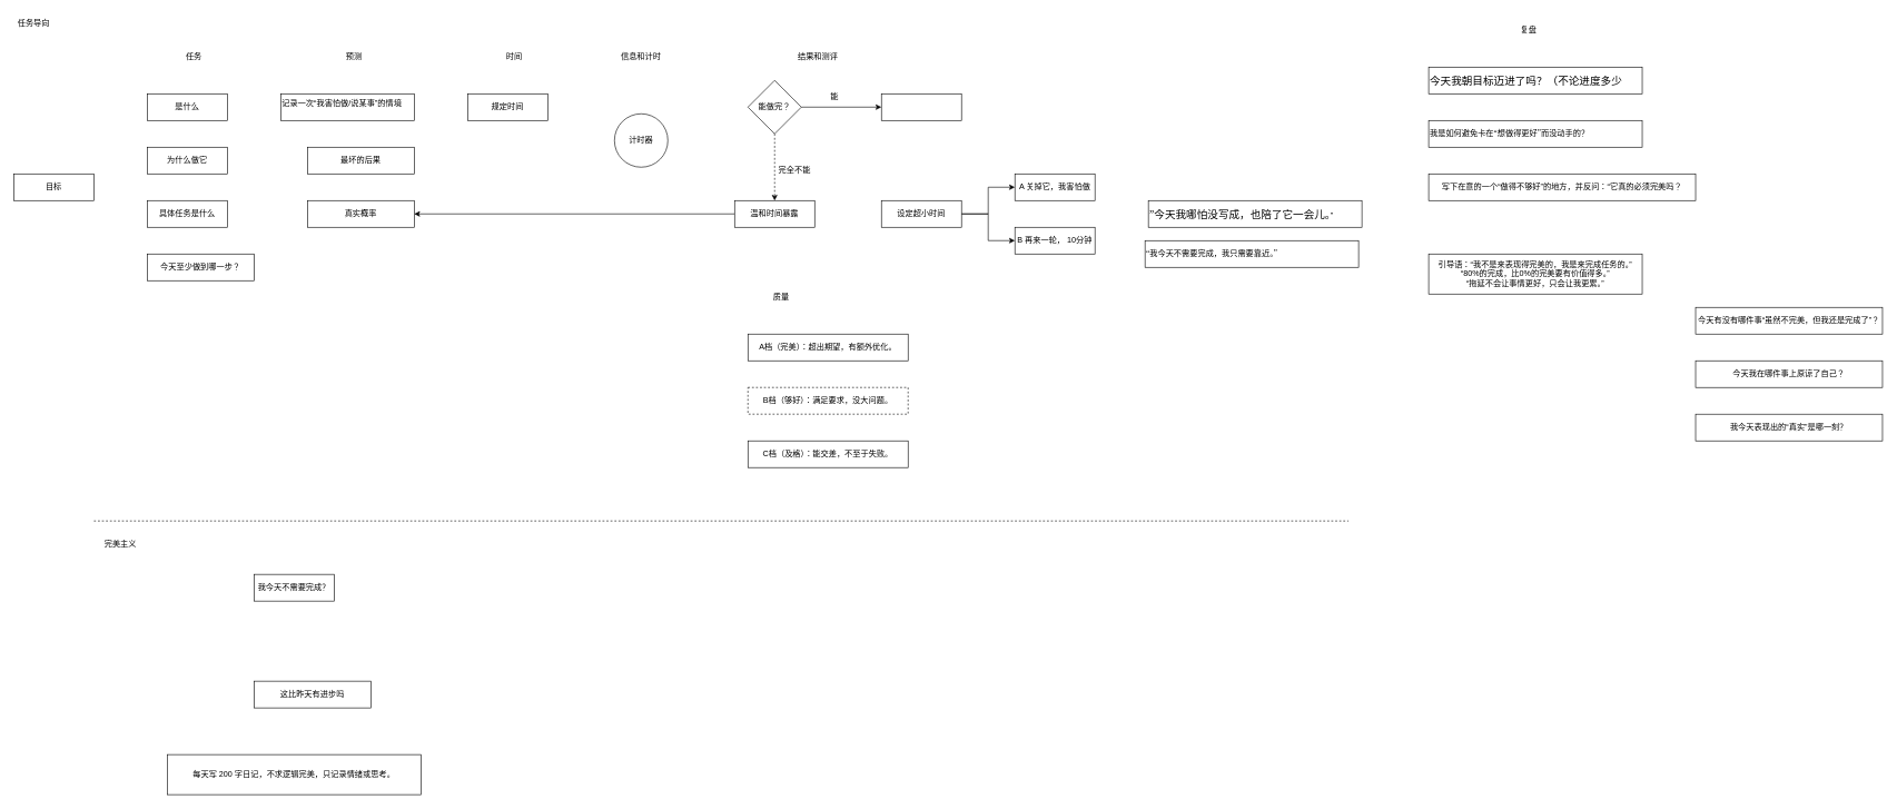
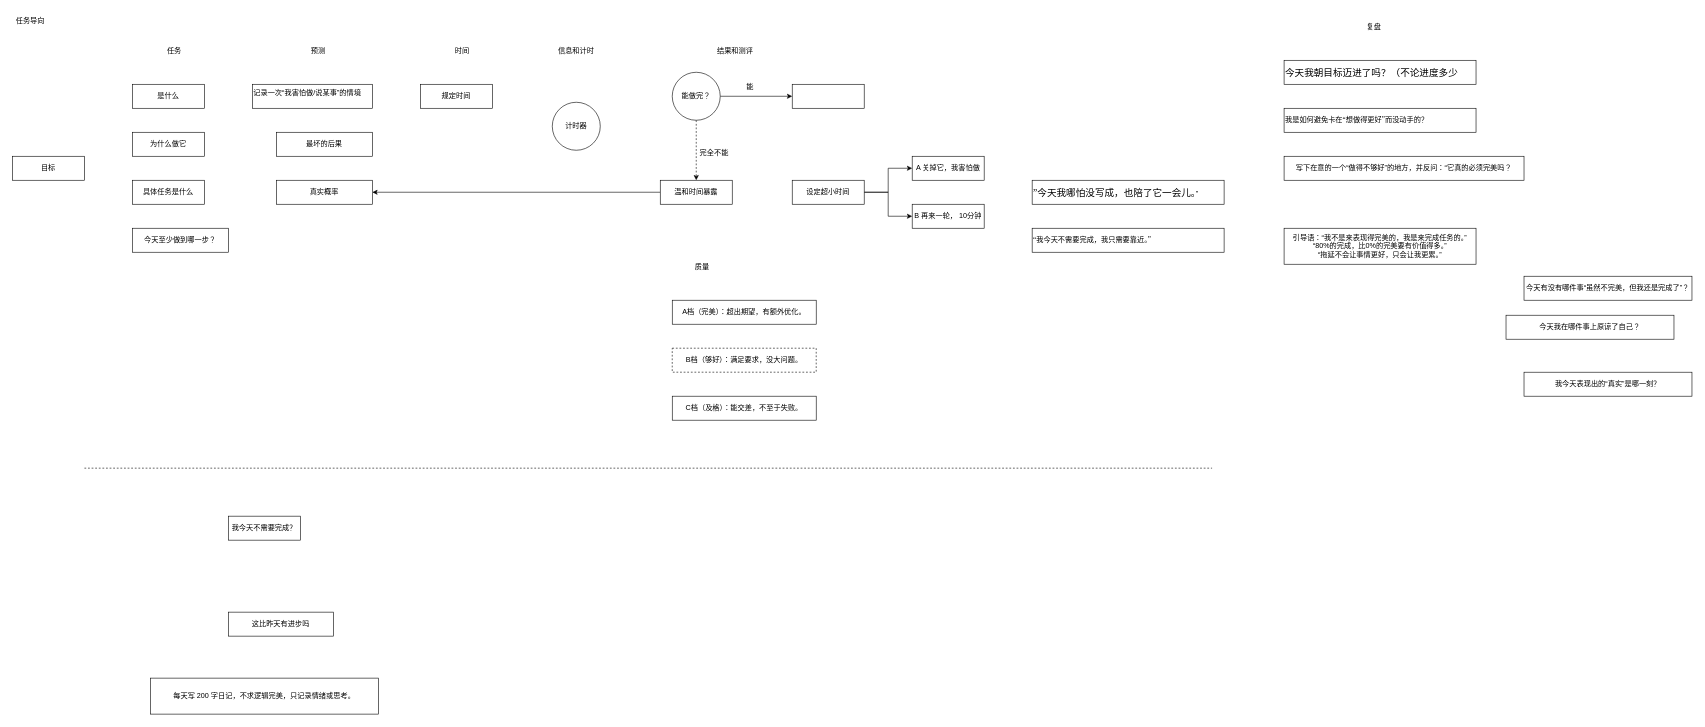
- <mxCell id="12" value="能做完？" style="rhombus;whiteSpace=wrap;html=1;" parent="1" vertex="1"><mxGeometry x="1120" y="120" width="80" height="80" as="geometry" /></mxCell>
+ <mxCell id="12" value="能做完？" style="ellipse;whiteSpace=wrap;html=1;" parent="1" vertex="1"><mxGeometry x="1120" y="120" width="80" height="80" as="geometry" /></mxCell>
- <mxCell id="24" value="&lt;p style=&quot;mso-margin-top-alt:auto;mso-margin-bottom-alt:auto;&lt;br/&gt;text-indent:.5in&quot; class=&quot;MsoNormal&quot;&gt;&lt;span style=&quot;font-family:DengXian;mso-ascii-font-family:&lt;br/&gt;Aptos;mso-ascii-theme-font:minor-latin;mso-fareast-theme-font:minor-fareast;&lt;br/&gt;mso-hansi-font-family:Aptos;mso-hansi-theme-font:minor-latin&quot; lang=&quot;ZH-CN&quot;&gt;“我今天不需要完成，我只需要靠近。”&lt;/span&gt;&lt;/p&gt;" style="rounded=0;whiteSpace=wrap;html=1;align=left;" parent="1" vertex="1"><mxGeometry x="1715" y="360" width="320" height="40" as="geometry" /></mxCell>
+ <mxCell id="24" value="&lt;p style=&quot;mso-margin-top-alt:auto;mso-margin-bottom-alt:auto;&lt;br/&gt;text-indent:.5in&quot; class=&quot;MsoNormal&quot;&gt;&lt;span style=&quot;font-family:DengXian;mso-ascii-font-family:&lt;br/&gt;Aptos;mso-ascii-theme-font:minor-latin;mso-fareast-theme-font:minor-fareast;&lt;br/&gt;mso-hansi-font-family:Aptos;mso-hansi-theme-font:minor-latin&quot; lang=&quot;ZH-CN&quot;&gt;“我今天不需要完成，我只需要靠近。”&lt;/span&gt;&lt;/p&gt;" style="rounded=0;whiteSpace=wrap;html=1;align=left;" parent="1" vertex="1"><mxGeometry x="1720" y="380" width="320" height="40" as="geometry" /></mxCell>
- <mxCell id="43" value="今天我在哪件事上原谅了自己？" style="rounded=0;whiteSpace=wrap;html=1;" parent="1" vertex="1"><mxGeometry x="2540" y="540" width="280" height="40" as="geometry" /></mxCell>
+ <mxCell id="43" value="今天我在哪件事上原谅了自己？" style="rounded=0;whiteSpace=wrap;html=1;" parent="1" vertex="1"><mxGeometry x="2510" y="525" width="280" height="40" as="geometry" /></mxCell>
- <mxCell id="37" value="完美主义" style="text;html=1;align=center;verticalAlign=middle;whiteSpace=wrap;rounded=0;" parent="1" vertex="1"><mxGeometry x="150" y="800" width="60" height="30" as="geometry" /></mxCell>
